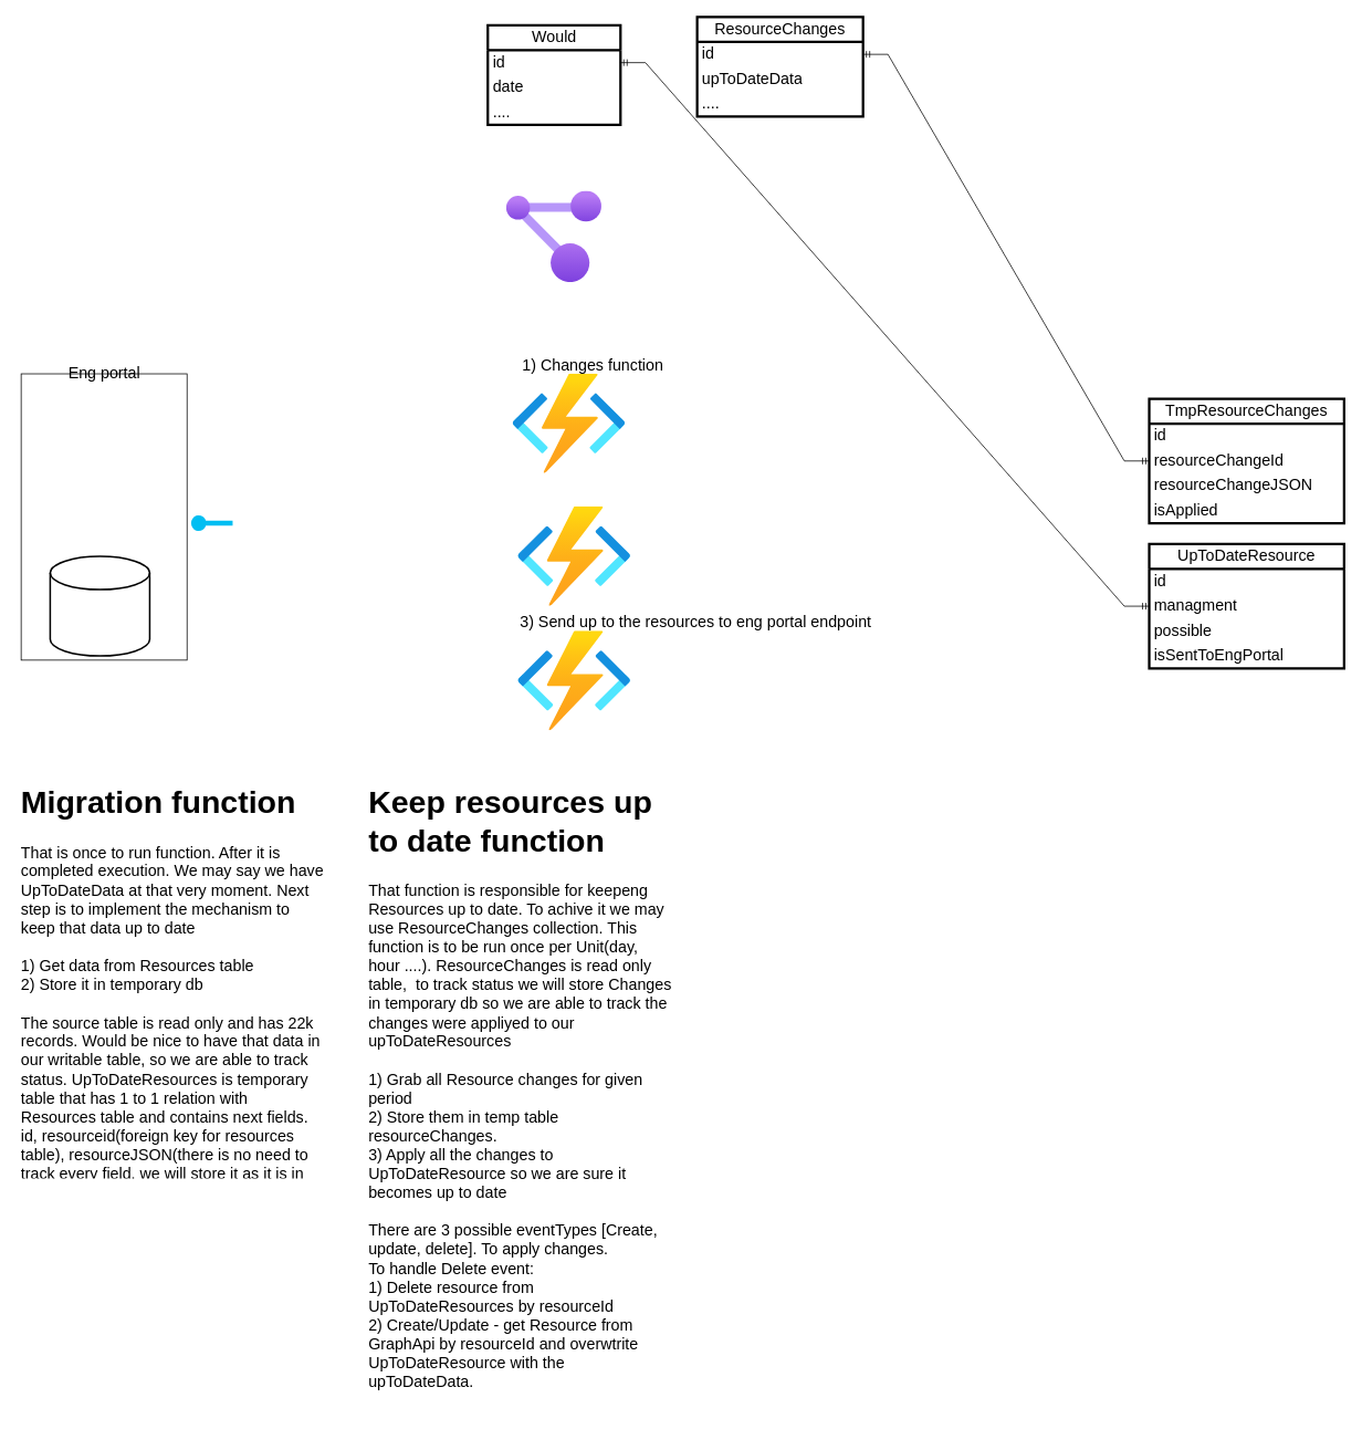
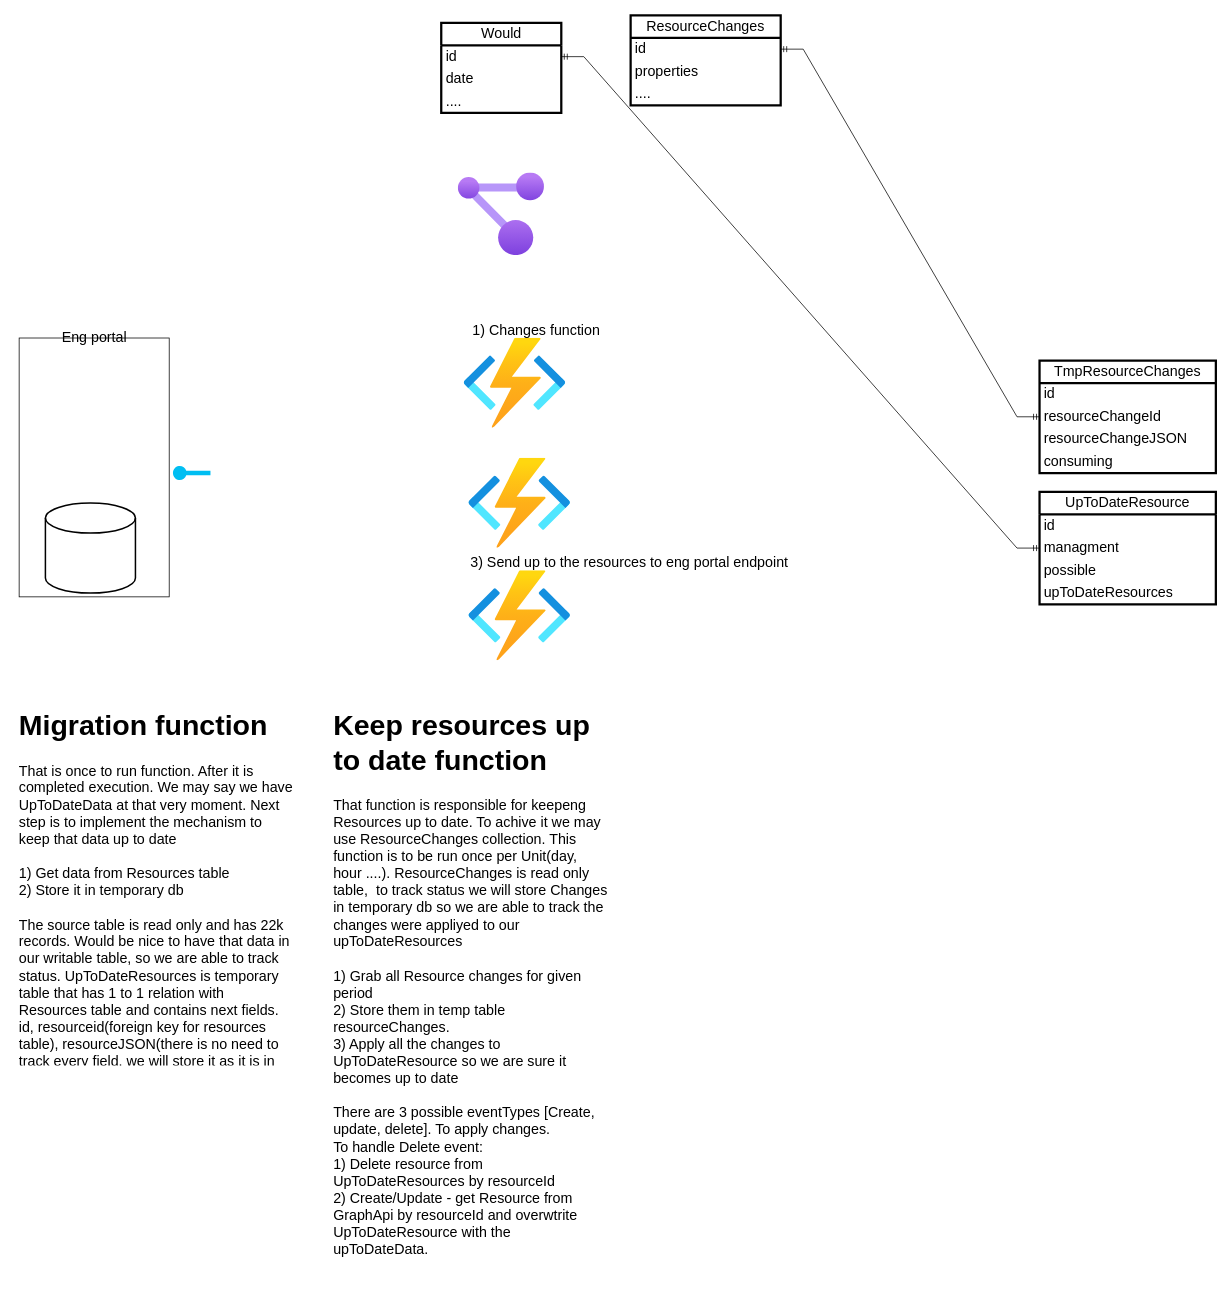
- <mxCell id="13" value="upToDateData" style="text;strokeColor=none;fillColor=none;align=left;verticalAlign=middle;spacingLeft=4;spacingRight=4;overflow=hidden;points=[[0,0.5],[1,0.5]];portConstraint=eastwest;rotatable=0;whiteSpace=wrap;html=1;fontSize=19;" vertex="1" parent="11"><mxGeometry y="60" width="200" height="30" as="geometry" /></mxCell>
+ <mxCell id="13" value="properties" style="text;strokeColor=none;fillColor=none;align=left;verticalAlign=middle;spacingLeft=4;spacingRight=4;overflow=hidden;points=[[0,0.5],[1,0.5]];portConstraint=eastwest;rotatable=0;whiteSpace=wrap;html=1;fontSize=19;" vertex="1" parent="11"><mxGeometry y="60" width="200" height="30" as="geometry" /></mxCell>
- <mxCell id="32" value="isApplied" style="text;strokeColor=none;fillColor=none;align=left;verticalAlign=middle;spacingLeft=4;spacingRight=4;overflow=hidden;points=[[0,0.5],[1,0.5]];portConstraint=eastwest;rotatable=0;whiteSpace=wrap;html=1;fontSize=19;" vertex="1" parent="28"><mxGeometry y="120" width="235" height="30" as="geometry" /></mxCell>
+ <mxCell id="32" value="consuming" style="text;strokeColor=none;fillColor=none;align=left;verticalAlign=middle;spacingLeft=4;spacingRight=4;overflow=hidden;points=[[0,0.5],[1,0.5]];portConstraint=eastwest;rotatable=0;whiteSpace=wrap;html=1;fontSize=19;" vertex="1" parent="28"><mxGeometry y="120" width="235" height="30" as="geometry" /></mxCell>
- <mxCell id="19" value="isSentToEngPortal" style="text;strokeColor=none;fillColor=none;align=left;verticalAlign=middle;spacingLeft=4;spacingRight=4;overflow=hidden;points=[[0,0.5],[1,0.5]];portConstraint=eastwest;rotatable=0;whiteSpace=wrap;html=1;fontSize=19;" vertex="1" parent="15"><mxGeometry y="120" width="235" height="30" as="geometry" /></mxCell>
+ <mxCell id="19" value="upToDateResources" style="text;strokeColor=none;fillColor=none;align=left;verticalAlign=middle;spacingLeft=4;spacingRight=4;overflow=hidden;points=[[0,0.5],[1,0.5]];portConstraint=eastwest;rotatable=0;whiteSpace=wrap;html=1;fontSize=19;" vertex="1" parent="15"><mxGeometry y="120" width="235" height="30" as="geometry" /></mxCell>
